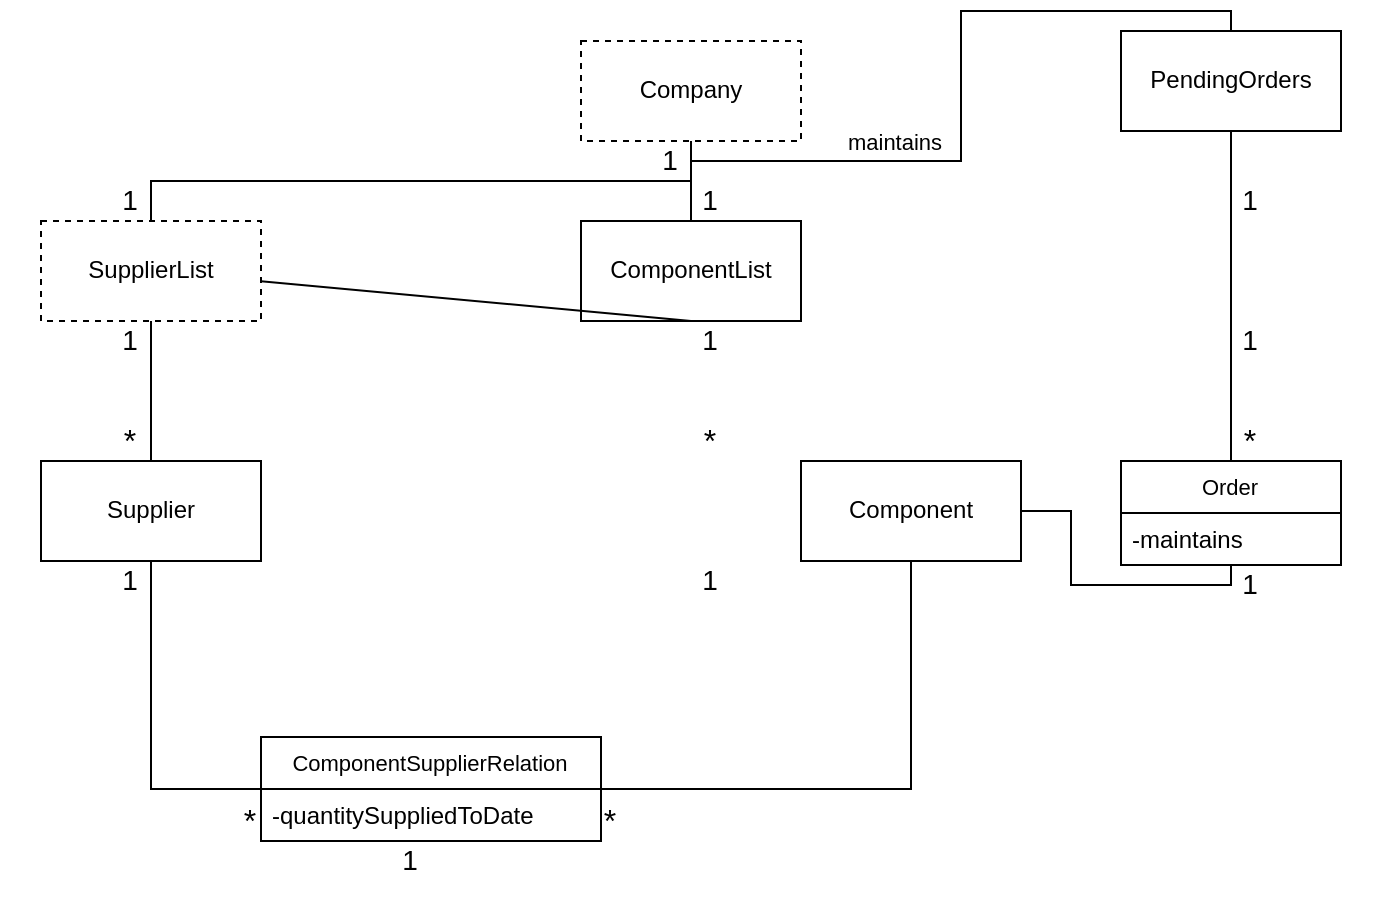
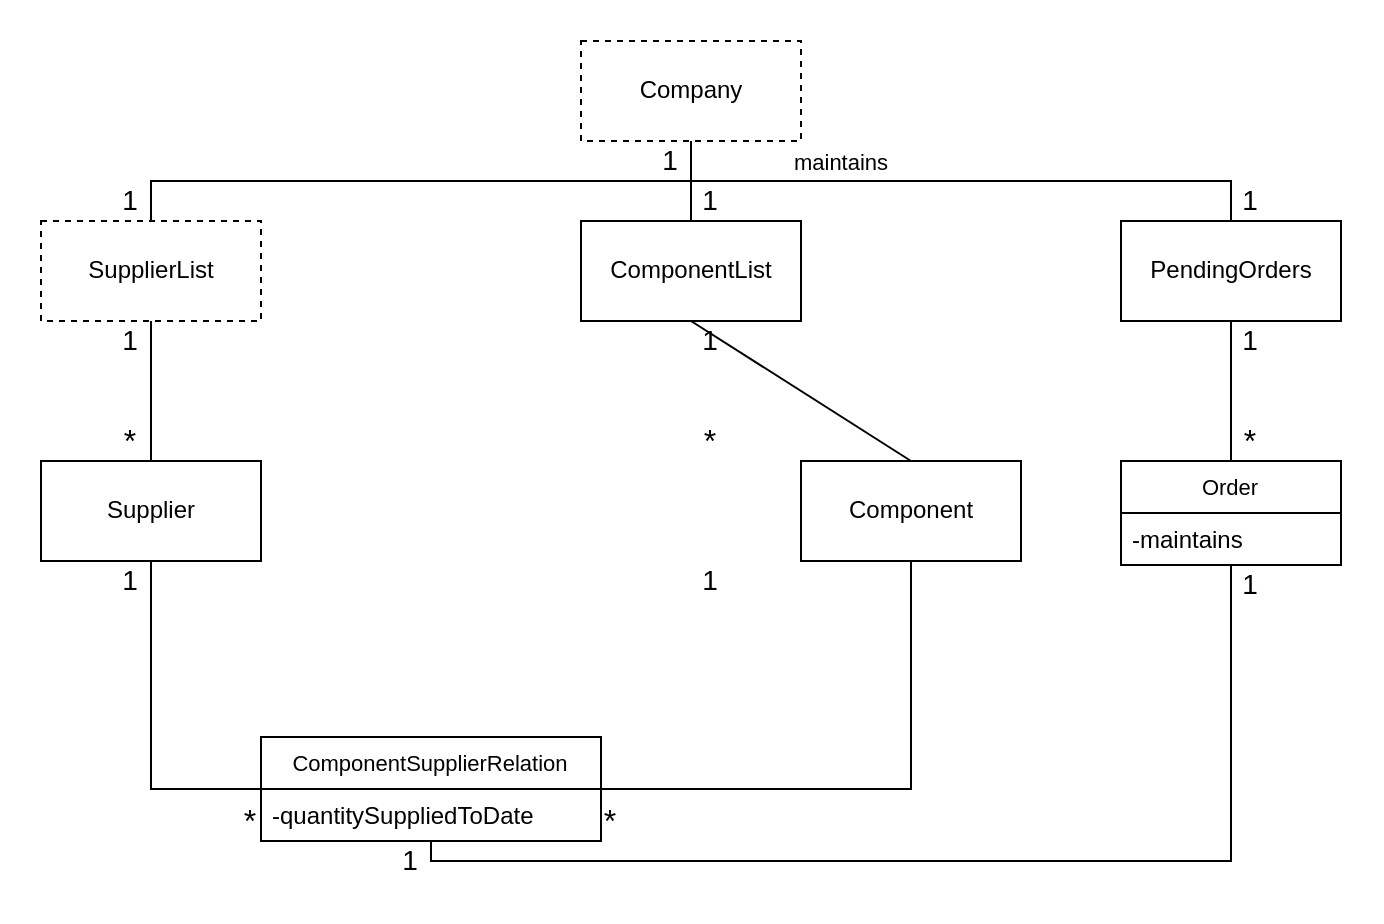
- <mxCell id="5" value="PendingOrders" style="html=1;" vertex="1" parent="1"><mxGeometry x="560" y="15" width="110" height="50" as="geometry" /></mxCell>
+ <mxCell id="5" value="PendingOrders" style="html=1;" vertex="1" parent="1"><mxGeometry x="560" y="110" width="110" height="50" as="geometry" /></mxCell>
- <mxCell id="18" value="" style="endArrow=none;html=1;shadow=0;exitX=0.5;exitY=1;exitDx=0;exitDy=0;" edge="1" parent="1" source="4" target="3"><mxGeometry width="50" height="50" relative="1" as="geometry"><mxPoint x="320" y="350" as="sourcePoint" /><mxPoint x="370" y="300" as="targetPoint" /></mxGeometry></mxCell>
+ <mxCell id="18" value="" style="endArrow=none;html=1;shadow=0;exitX=0.5;exitY=1;exitDx=0;exitDy=0;entryX=0.5;entryY=0;entryDx=0;entryDy=0;" edge="1" parent="1" source="4" target="7"><mxGeometry width="50" height="50" relative="1" as="geometry"><mxPoint x="320" y="350" as="sourcePoint" /><mxPoint x="370" y="300" as="targetPoint" /></mxGeometry></mxCell>
- <mxCell id="34" value="" style="endArrow=none;html=1;shadow=0;exitX=0.5;exitY=1;exitDx=0;exitDy=0;rounded=0;edgeStyle=orthogonalEdgeStyle;" edge="1" parent="1" source="32" target="7"><mxGeometry width="50" height="50" relative="1" as="geometry"><mxPoint x="320" y="350" as="sourcePoint" /><mxPoint x="370" y="300" as="targetPoint" /></mxGeometry></mxCell>
+ <mxCell id="34" value="" style="endArrow=none;html=1;shadow=0;exitX=0.5;exitY=1;exitDx=0;exitDy=0;entryX=0.5;entryY=1;entryDx=0;entryDy=0;rounded=0;edgeStyle=orthogonalEdgeStyle;" edge="1" parent="1" source="32" target="30"><mxGeometry width="50" height="50" relative="1" as="geometry"><mxPoint x="320" y="350" as="sourcePoint" /><mxPoint x="370" y="300" as="targetPoint" /></mxGeometry></mxCell>
